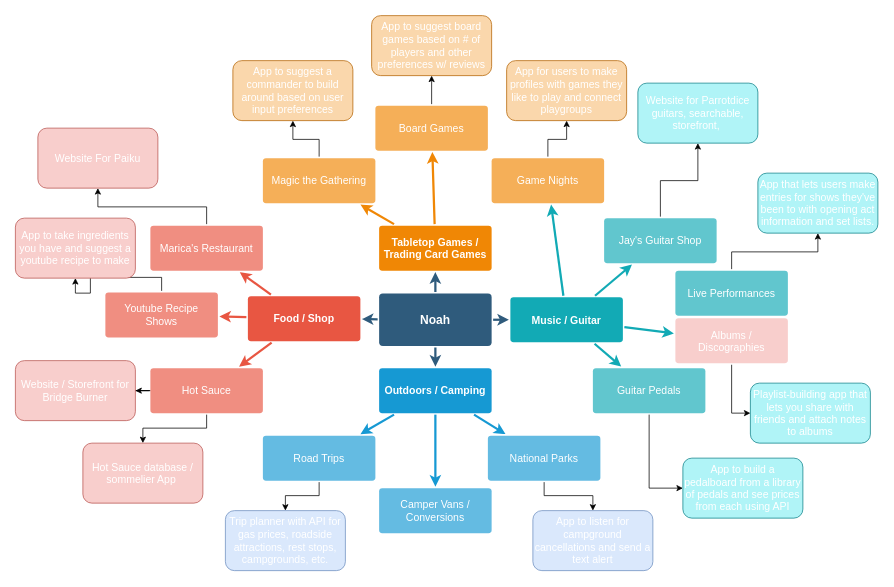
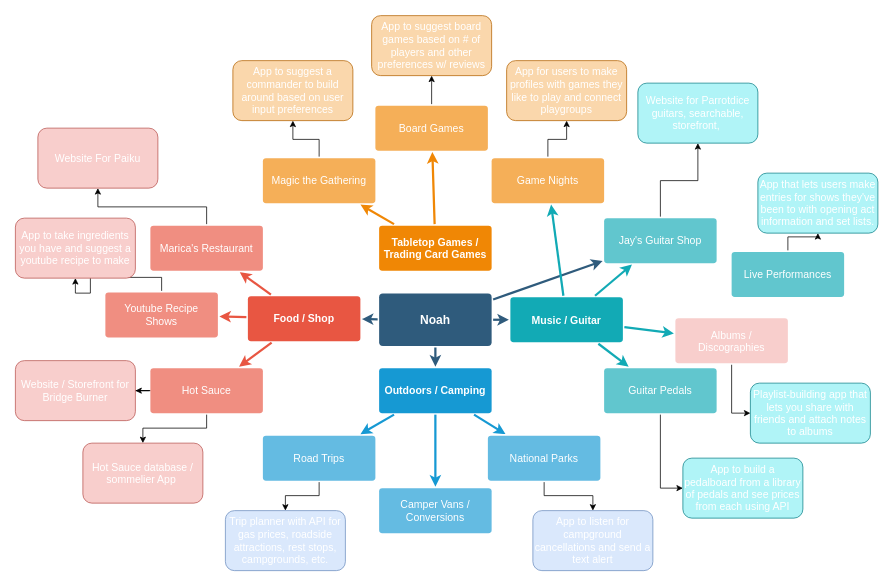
- <mxCell id="2" value="" style="edgeStyle=none;rounded=0;jumpStyle=none;html=1;shadow=0;labelBackgroundColor=none;startArrow=none;startFill=0;endArrow=classic;endFill=1;jettySize=auto;orthogonalLoop=1;strokeColor=#2F5B7C;strokeWidth=3;fontFamily=Helvetica;fontSize=16;fontColor=#23445D;spacing=5;" parent="1" source="6" target="27" edge="1"><mxGeometry relative="1" as="geometry" /></mxCell>
+ <mxCell id="2" value="" style="edgeStyle=none;rounded=0;jumpStyle=none;html=1;shadow=0;labelBackgroundColor=none;startArrow=none;startFill=0;endArrow=classic;endFill=1;jettySize=auto;orthogonalLoop=1;strokeColor=#2F5B7C;strokeWidth=3;fontFamily=Helvetica;fontSize=16;fontColor=#23445D;spacing=5;" parent="1" source="6" target="47" edge="1"><mxGeometry relative="1" as="geometry" /></mxCell>
- <mxCell id="44" value="Live Performances" style="rounded=1;whiteSpace=wrap;html=1;shadow=0;labelBackgroundColor=none;strokeColor=none;strokeWidth=3;fillColor=#61c6ce;fontFamily=Helvetica;fontSize=14;fontColor=#FFFFFF;align=center;spacing=5;fontStyle=0;arcSize=7;perimeterSpacing=2;" parent="1" vertex="1"><mxGeometry x="900" y="360" width="150" height="60" as="geometry" /></mxCell>
+ <mxCell id="44" value="Live Performances" style="rounded=1;whiteSpace=wrap;html=1;shadow=0;labelBackgroundColor=none;strokeColor=none;strokeWidth=3;fillColor=#61c6ce;fontFamily=Helvetica;fontSize=14;fontColor=#FFFFFF;align=center;spacing=5;fontStyle=0;arcSize=7;perimeterSpacing=2;" parent="1" vertex="1"><mxGeometry x="975" y="335" width="150" height="60" as="geometry" /></mxCell>
- <mxCell id="38" value="Guitar Pedals" style="rounded=1;whiteSpace=wrap;html=1;shadow=0;labelBackgroundColor=none;strokeColor=none;strokeWidth=3;fillColor=#61c6ce;fontFamily=Helvetica;fontSize=14;fontColor=#FFFFFF;align=center;spacing=5;fontStyle=0;arcSize=7;perimeterSpacing=2;" parent="1" vertex="1"><mxGeometry x="790" y="490" width="150" height="60" as="geometry" /></mxCell>
+ <mxCell id="38" value="Guitar Pedals" style="rounded=1;whiteSpace=wrap;html=1;shadow=0;labelBackgroundColor=none;strokeColor=none;strokeWidth=3;fillColor=#61c6ce;fontFamily=Helvetica;fontSize=14;fontColor=#FFFFFF;align=center;spacing=5;fontStyle=0;arcSize=7;perimeterSpacing=2;" parent="1" vertex="1"><mxGeometry x="805" y="490" width="150" height="60" as="geometry" /></mxCell>
